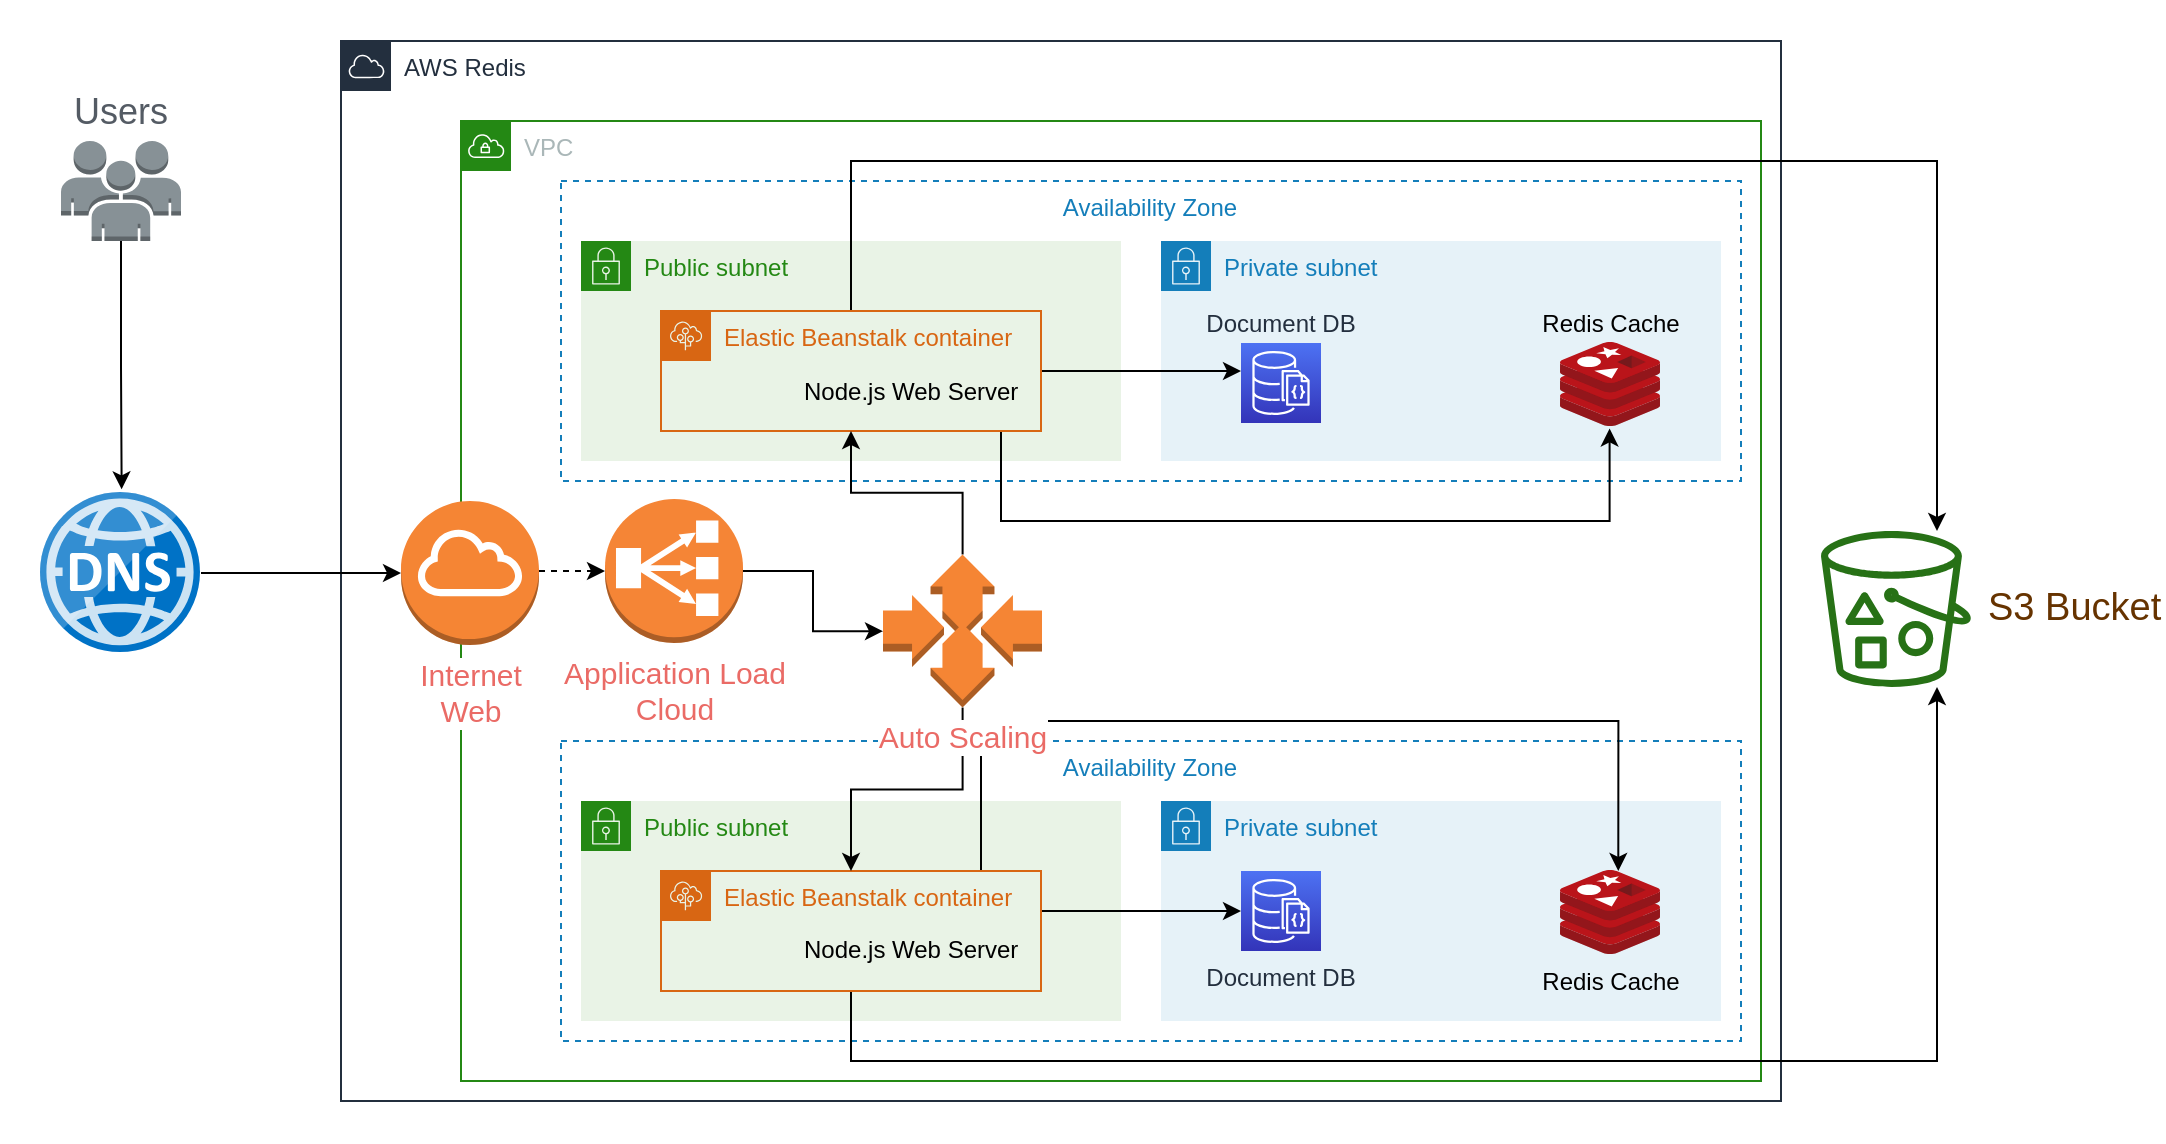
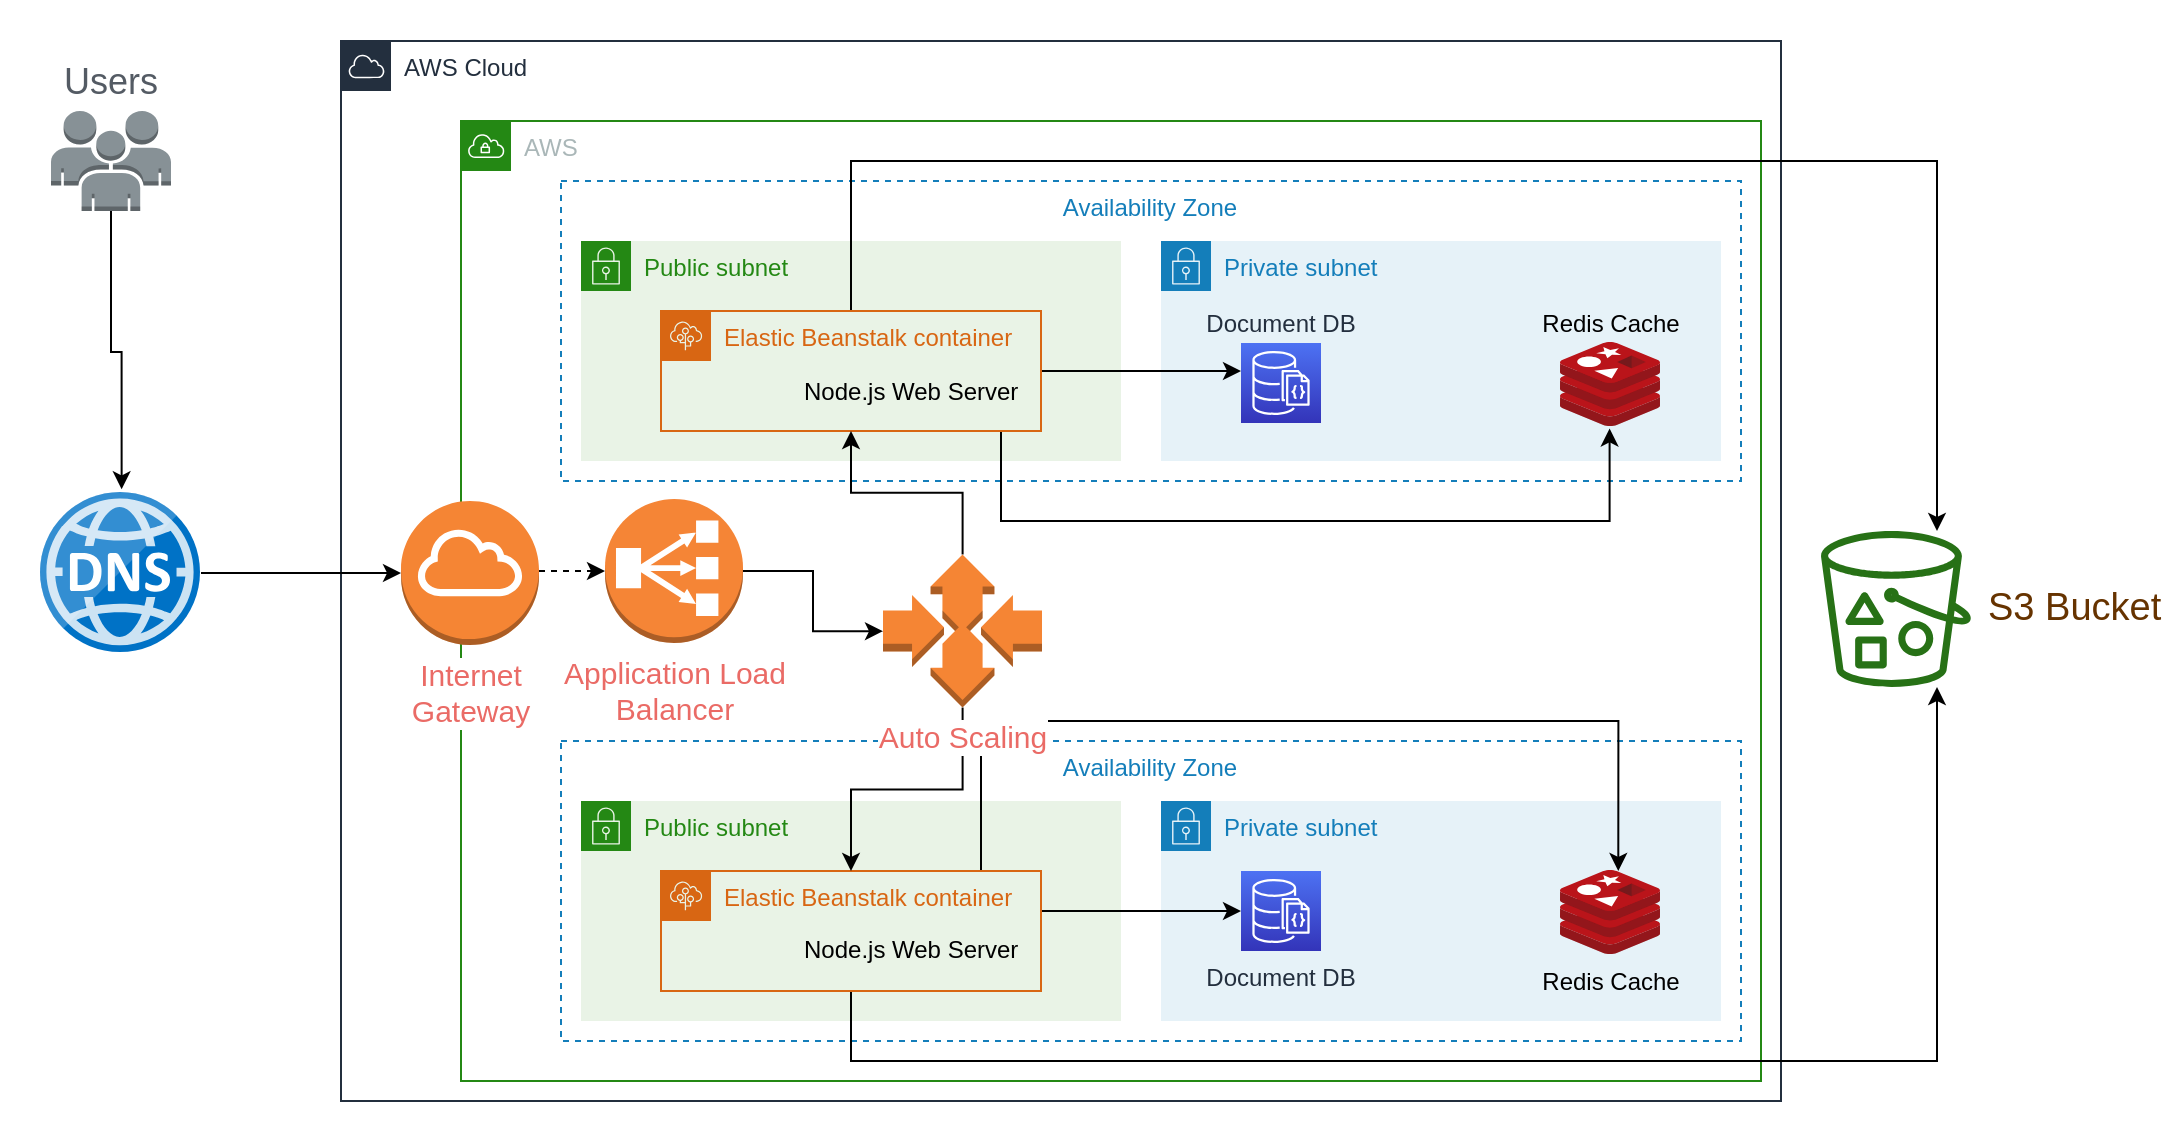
- <mxCell id="2" value="AWS Redis" style="points=[[0,0],[0.25,0],[0.5,0],[0.75,0],[1,0],[1,0.25],[1,0.5],[1,0.75],[1,1],[0.75,1],[0.5,1],[0.25,1],[0,1],[0,0.75],[0,0.5],[0,0.25]];outlineConnect=0;gradientColor=none;html=1;whiteSpace=wrap;fontSize=12;fontStyle=0;shape=mxgraph.aws4.group;grIcon=mxgraph.aws4.group_aws_cloud;strokeColor=#232F3E;fillColor=none;verticalAlign=top;align=left;spacingLeft=30;fontColor=#232F3E;dashed=0;" vertex="1" parent="1"><mxGeometry x="170" y="20" width="720" height="530" as="geometry" /></mxCell>
+ <mxCell id="2" value="AWS Cloud" style="points=[[0,0],[0.25,0],[0.5,0],[0.75,0],[1,0],[1,0.25],[1,0.5],[1,0.75],[1,1],[0.75,1],[0.5,1],[0.25,1],[0,1],[0,0.75],[0,0.5],[0,0.25]];outlineConnect=0;gradientColor=none;html=1;whiteSpace=wrap;fontSize=12;fontStyle=0;shape=mxgraph.aws4.group;grIcon=mxgraph.aws4.group_aws_cloud;strokeColor=#232F3E;fillColor=none;verticalAlign=top;align=left;spacingLeft=30;fontColor=#232F3E;dashed=0;" vertex="1" parent="1"><mxGeometry x="170" y="20" width="720" height="530" as="geometry" /></mxCell>
- <mxCell id="3" value="VPC" style="points=[[0,0],[0.25,0],[0.5,0],[0.75,0],[1,0],[1,0.25],[1,0.5],[1,0.75],[1,1],[0.75,1],[0.5,1],[0.25,1],[0,1],[0,0.75],[0,0.5],[0,0.25]];outlineConnect=0;gradientColor=none;html=1;whiteSpace=wrap;fontSize=12;fontStyle=0;shape=mxgraph.aws4.group;grIcon=mxgraph.aws4.group_vpc;strokeColor=#248814;fillColor=none;verticalAlign=top;align=left;spacingLeft=30;fontColor=#AAB7B8;dashed=0;" vertex="1" parent="1"><mxGeometry x="230" y="60" width="650" height="480" as="geometry" /></mxCell>
+ <mxCell id="3" value="AWS" style="points=[[0,0],[0.25,0],[0.5,0],[0.75,0],[1,0],[1,0.25],[1,0.5],[1,0.75],[1,1],[0.75,1],[0.5,1],[0.25,1],[0,1],[0,0.75],[0,0.5],[0,0.25]];outlineConnect=0;gradientColor=none;html=1;whiteSpace=wrap;fontSize=12;fontStyle=0;shape=mxgraph.aws4.group;grIcon=mxgraph.aws4.group_vpc;strokeColor=#248814;fillColor=none;verticalAlign=top;align=left;spacingLeft=30;fontColor=#AAB7B8;dashed=0;" vertex="1" parent="1"><mxGeometry x="230" y="60" width="650" height="480" as="geometry" /></mxCell>
- <mxCell id="11" value="Users" style="outlineConnect=0;dashed=0;verticalLabelPosition=top;verticalAlign=bottom;align=center;html=1;shape=mxgraph.aws3.users;fillColor=#879196;gradientColor=none;fontFamily=Helvetica;fontSize=18;fontColor=#545B64;labelPosition=center;" vertex="1" parent="1"><mxGeometry x="30" y="70" width="60" height="50" as="geometry" /></mxCell>
+ <mxCell id="11" value="Users" style="outlineConnect=0;dashed=0;verticalLabelPosition=top;verticalAlign=bottom;align=center;html=1;shape=mxgraph.aws3.users;fillColor=#879196;gradientColor=none;fontFamily=Helvetica;fontSize=18;fontColor=#545B64;labelPosition=center;" vertex="1" parent="1"><mxGeometry x="25" y="55" width="60" height="50" as="geometry" /></mxCell>
- <mxCell id="26" value="Application Load&lt;br&gt;Cloud" style="outlineConnect=0;dashed=0;verticalLabelPosition=bottom;verticalAlign=top;align=center;html=1;shape=mxgraph.aws3.classic_load_balancer;fillColor=#F58536;gradientColor=none;labelBackgroundColor=#FFFFFF;fontSize=15;fontColor=#EA6B66;" vertex="1" parent="1"><mxGeometry x="302" y="249" width="69" height="72" as="geometry" /></mxCell>
+ <mxCell id="26" value="Application Load&lt;br&gt;Balancer" style="outlineConnect=0;dashed=0;verticalLabelPosition=bottom;verticalAlign=top;align=center;html=1;shape=mxgraph.aws3.classic_load_balancer;fillColor=#F58536;gradientColor=none;labelBackgroundColor=#FFFFFF;fontSize=15;fontColor=#EA6B66;" vertex="1" parent="1"><mxGeometry x="302" y="249" width="69" height="72" as="geometry" /></mxCell>
- <mxCell id="31" value="Internet&lt;br&gt;Web" style="outlineConnect=0;dashed=0;verticalLabelPosition=bottom;verticalAlign=top;align=center;html=1;shape=mxgraph.aws3.internet_gateway;fillColor=#F58534;gradientColor=none;labelBackgroundColor=#FFFFFF;fontSize=15;fontColor=#EA6B66;" vertex="1" parent="1"><mxGeometry x="200" y="250" width="69" height="72" as="geometry" /></mxCell>
+ <mxCell id="31" value="Internet&lt;br&gt;Gateway" style="outlineConnect=0;dashed=0;verticalLabelPosition=bottom;verticalAlign=top;align=center;html=1;shape=mxgraph.aws3.internet_gateway;fillColor=#F58534;gradientColor=none;labelBackgroundColor=#FFFFFF;fontSize=15;fontColor=#EA6B66;" vertex="1" parent="1"><mxGeometry x="200" y="250" width="69" height="72" as="geometry" /></mxCell>
